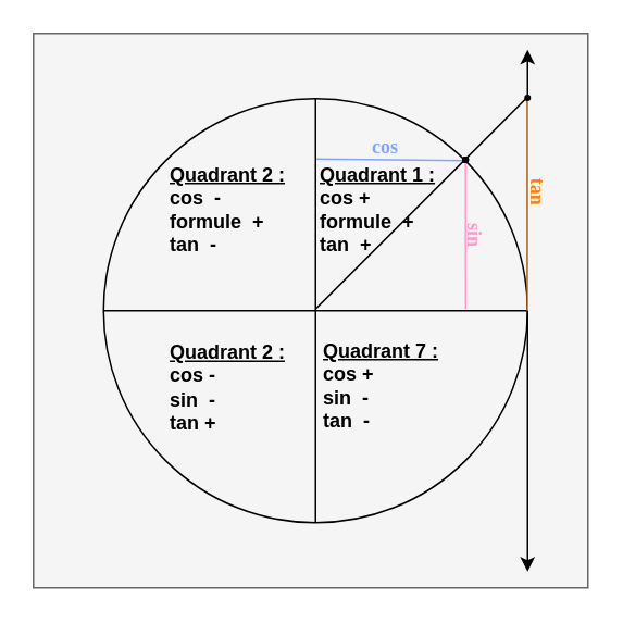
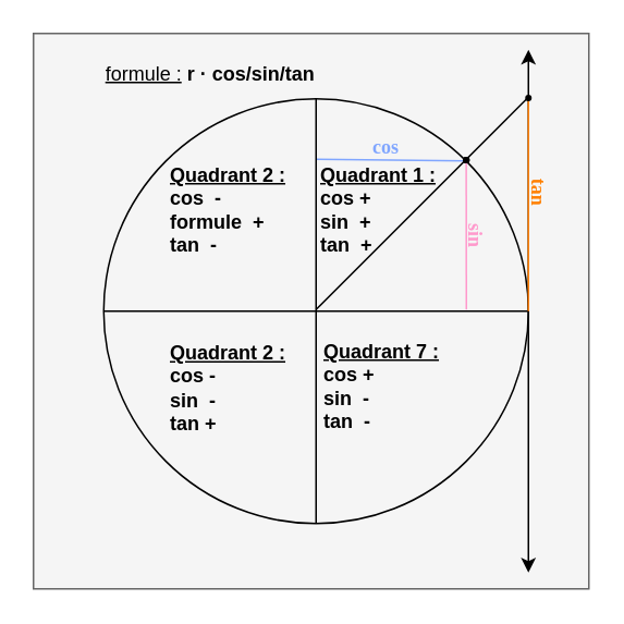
+ <mxCell id="19" value="&lt;u&gt;formule :&lt;/u&gt; &lt;b&gt;r · cos/sin/tan&lt;/b&gt;" style="text;html=1;align=center;verticalAlign=middle;resizable=0;points=[];autosize=1;strokeColor=none;fillColor=none;" vertex="1" parent="3"><mxGeometry x="-10" y="-30" width="150" height="30" as="geometry" /></mxCell>
- <mxCell id="9" value="&lt;b&gt;&lt;u&gt;Quadrant 1 :&lt;/u&gt;&lt;br&gt;cos +&lt;br&gt;formule&amp;nbsp; +&lt;br&gt;&lt;div style=&quot;&quot;&gt;&lt;b style=&quot;background-color: initial;&quot;&gt;tan&amp;nbsp; +&lt;/b&gt;&lt;/div&gt;&lt;/b&gt;" style="text;html=1;strokeColor=none;fillColor=none;align=left;verticalAlign=middle;whiteSpace=wrap;rounded=0;" vertex="1" parent="3"><mxGeometry x="131" y="27" width="116" height="82" as="geometry" /></mxCell>
+ <mxCell id="9" value="&lt;b&gt;&lt;u&gt;Quadrant 1 :&lt;/u&gt;&lt;br&gt;cos +&lt;br&gt;sin&amp;nbsp; +&lt;br&gt;&lt;div style=&quot;&quot;&gt;&lt;b style=&quot;background-color: initial;&quot;&gt;tan&amp;nbsp; +&lt;/b&gt;&lt;/div&gt;&lt;/b&gt;" style="text;html=1;strokeColor=none;fillColor=none;align=left;verticalAlign=middle;whiteSpace=wrap;rounded=0;" vertex="1" parent="3"><mxGeometry x="131" y="27" width="116" height="82" as="geometry" /></mxCell>
